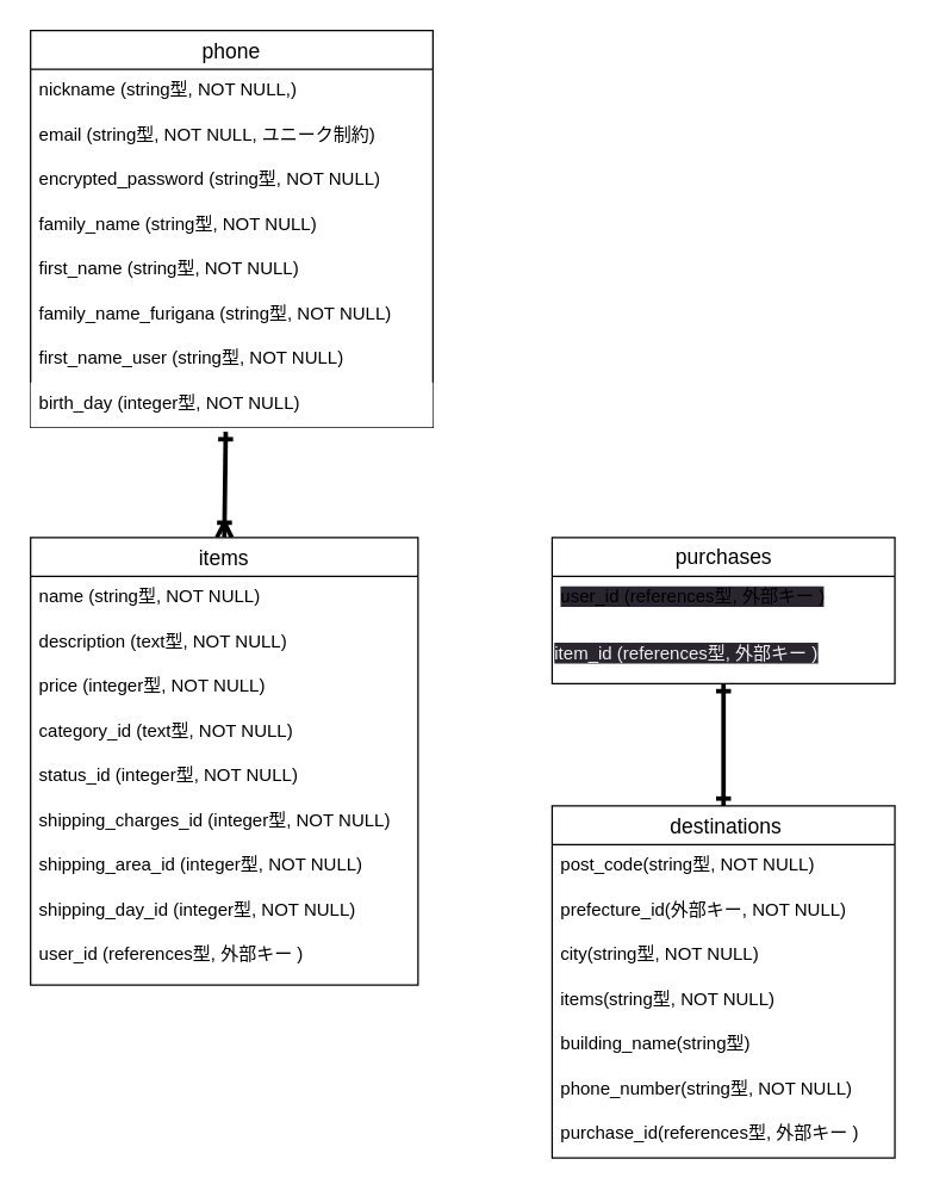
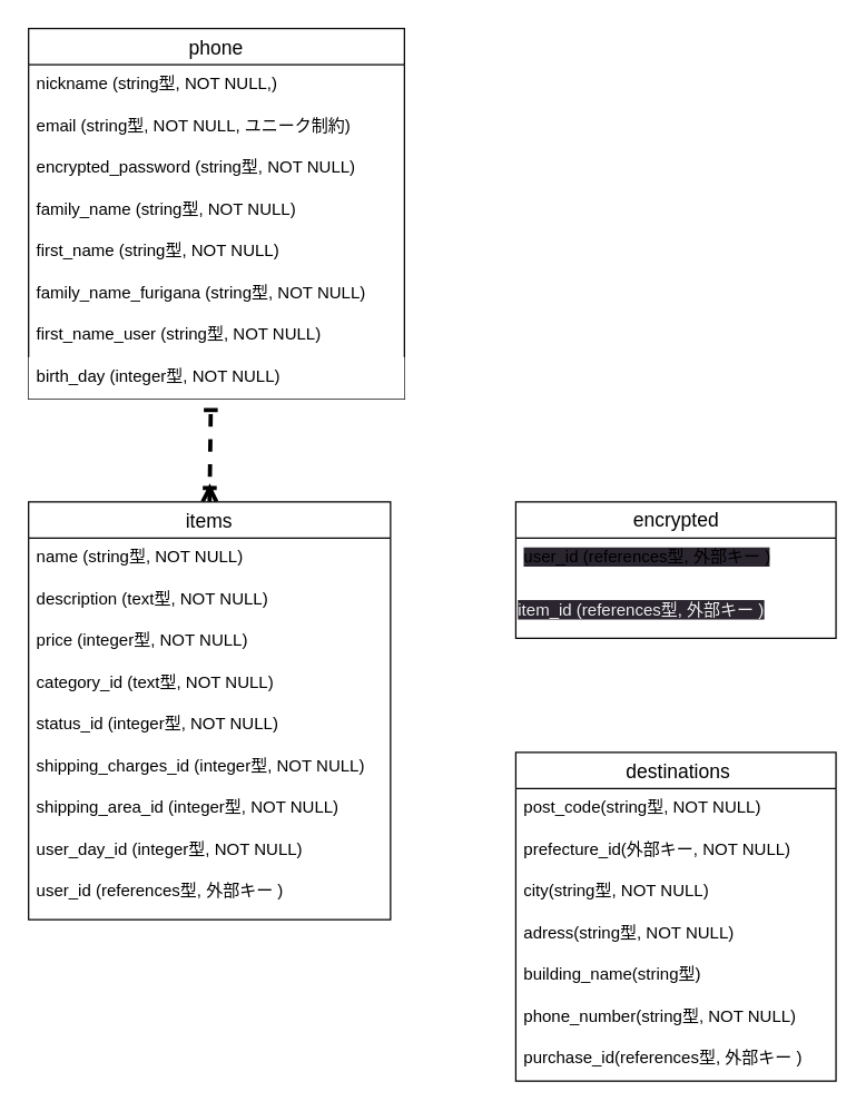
- <mxCell id="11" style="edgeStyle=none;hachureGap=4;html=1;exitX=0.5;exitY=0;exitDx=0;exitDy=0;entryX=0.485;entryY=1.102;entryDx=0;entryDy=0;entryPerimeter=0;strokeWidth=3;fontFamily=Architects Daughter;fontSource=https%3A%2F%2Ffonts.googleapis.com%2Fcss%3Ffamily%3DArchitects%2BDaughter;fontSize=16;endArrow=ERone;endFill=0;strokeColor=default;startArrow=ERoneToMany;startFill=0;rounded=0;endSize=6;startSize=6;" parent="1" source="12" target="10" edge="1"><mxGeometry relative="1" as="geometry"><Array as="points" /></mxGeometry></mxCell>
+ <mxCell id="11" style="edgeStyle=none;hachureGap=4;html=1;exitX=0.5;exitY=0;exitDx=0;exitDy=0;entryX=0.485;entryY=1.102;entryDx=0;entryDy=0;entryPerimeter=0;strokeWidth=3;fontFamily=Architects Daughter;fontSource=https%3A%2F%2Ffonts.googleapis.com%2Fcss%3Ffamily%3DArchitects%2BDaughter;fontSize=16;endArrow=ERone;endFill=0;strokeColor=default;startArrow=ERoneToMany;startFill=0;rounded=0;endSize=6;startSize=6;dashed=1;" parent="1" source="12" target="10" edge="1"><mxGeometry relative="1" as="geometry"><Array as="points" /></mxGeometry></mxCell>
- <mxCell id="22" value="purchases" style="swimlane;fontStyle=0;childLayout=stackLayout;horizontal=1;startSize=26;horizontalStack=0;resizeParent=1;resizeParentMax=0;resizeLast=0;collapsible=1;marginBottom=0;align=center;fontSize=14;shadow=0;labelBackgroundColor=default;labelBorderColor=none;strokeColor=default;html=1;swimlaneFillColor=default;" parent="1" vertex="1"><mxGeometry x="370" y="360" width="230" height="98" as="geometry"><mxRectangle x="470" y="40" width="110" height="30" as="alternateBounds" /></mxGeometry></mxCell>
+ <mxCell id="22" value="encrypted" style="swimlane;fontStyle=0;childLayout=stackLayout;horizontal=1;startSize=26;horizontalStack=0;resizeParent=1;resizeParentMax=0;resizeLast=0;collapsible=1;marginBottom=0;align=center;fontSize=14;shadow=0;labelBackgroundColor=default;labelBorderColor=none;strokeColor=default;html=1;swimlaneFillColor=default;" parent="1" vertex="1"><mxGeometry x="370" y="360" width="230" height="98" as="geometry"><mxRectangle x="470" y="40" width="110" height="30" as="alternateBounds" /></mxGeometry></mxCell>
- <mxCell id="33" style="edgeStyle=none;rounded=0;sketch=0;hachureGap=4;jiggle=2;curveFitting=1;html=1;exitX=0.5;exitY=1;exitDx=0;exitDy=0;strokeColor=default;strokeWidth=3;fontFamily=Helvetica;fontSize=16;startArrow=ERone;startFill=0;endArrow=ERone;endFill=0;startSize=6;endSize=6;" parent="1" source="24" target="25" edge="1"><mxGeometry relative="1" as="geometry" /></mxCell>
- <mxCell id="20" value="shipping_day_id (integer型, NOT NULL)" style="text;strokeColor=none;fillColor=none;spacingLeft=4;spacingRight=4;overflow=hidden;rotatable=0;points=[[0,0.5],[1,0.5]];portConstraint=eastwest;fontSize=12;shadow=1;labelBackgroundColor=default;labelBorderColor=none;sketch=1;curveFitting=1;jiggle=2;" parent="12" vertex="1"><mxGeometry y="236" width="260" height="30" as="geometry" /></mxCell>
+ <mxCell id="20" value="user_day_id (integer型, NOT NULL)" style="text;strokeColor=none;fillColor=none;spacingLeft=4;spacingRight=4;overflow=hidden;rotatable=0;points=[[0,0.5],[1,0.5]];portConstraint=eastwest;fontSize=12;shadow=1;labelBackgroundColor=default;labelBorderColor=none;sketch=1;curveFitting=1;jiggle=2;" parent="12" vertex="1"><mxGeometry y="236" width="260" height="30" as="geometry" /></mxCell>
- <mxCell id="29" value="items(string型, NOT NULL)" style="text;strokeColor=none;fillColor=none;spacingLeft=4;spacingRight=4;overflow=hidden;rotatable=0;points=[[0,0.5],[1,0.5]];portConstraint=eastwest;fontSize=12;sketch=1;hachureGap=4;jiggle=2;curveFitting=1;fontFamily=Helvetica;" parent="25" vertex="1"><mxGeometry y="116" width="230" height="30" as="geometry" /></mxCell>
+ <mxCell id="29" value="adress(string型, NOT NULL)" style="text;strokeColor=none;fillColor=none;spacingLeft=4;spacingRight=4;overflow=hidden;rotatable=0;points=[[0,0.5],[1,0.5]];portConstraint=eastwest;fontSize=12;sketch=1;hachureGap=4;jiggle=2;curveFitting=1;fontFamily=Helvetica;" parent="25" vertex="1"><mxGeometry y="116" width="230" height="30" as="geometry" /></mxCell>
